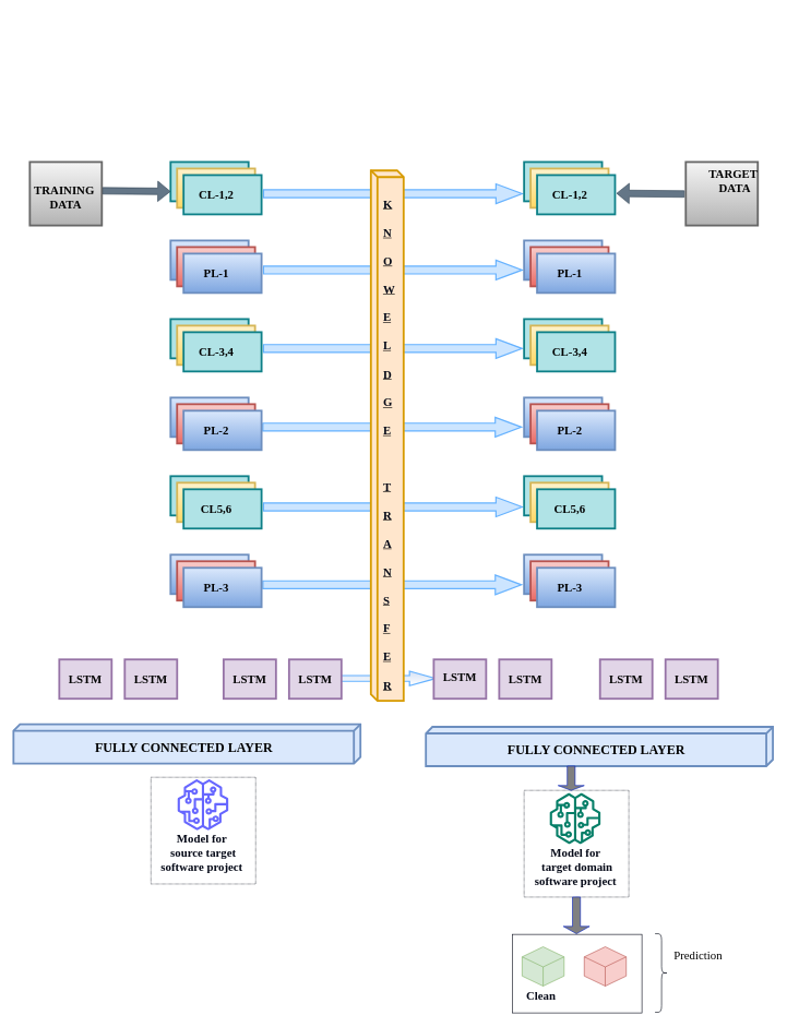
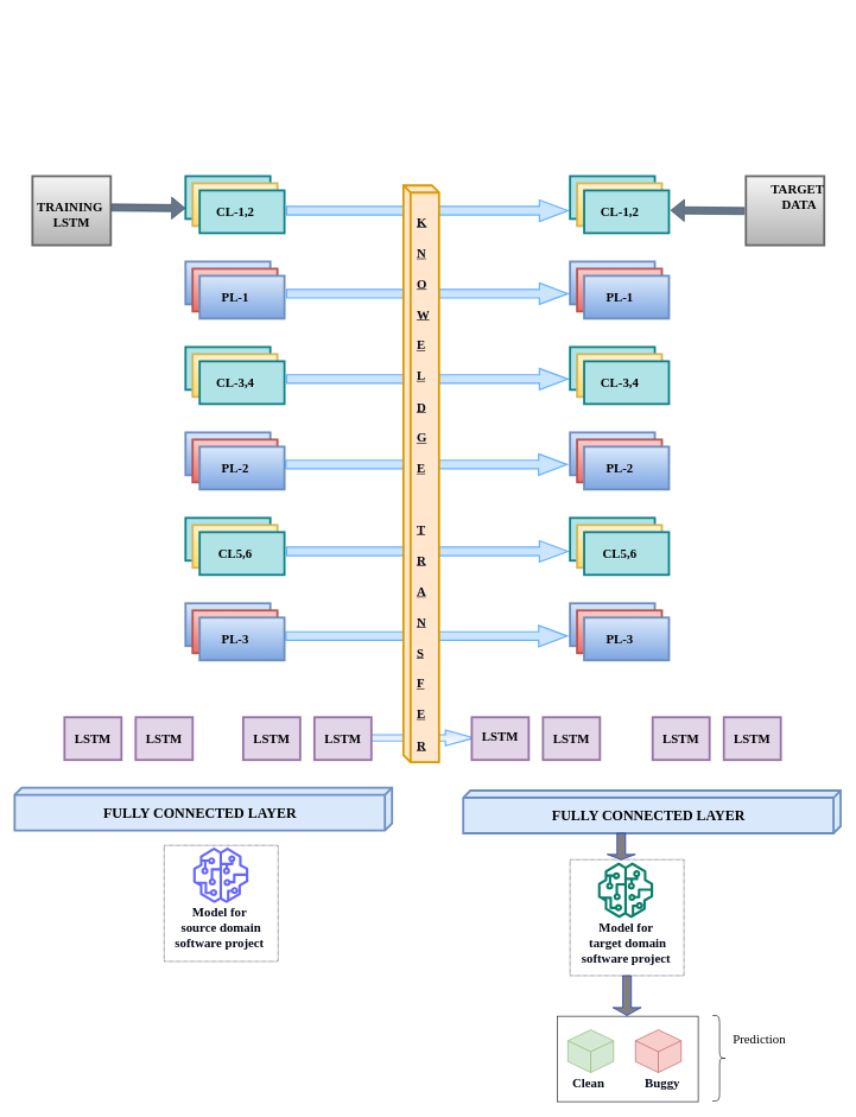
- <mxCell id="46" value="TRAINING&amp;nbsp;&lt;br style=&quot;font-size: 18px;&quot;&gt;DATA" style="text;html=1;align=center;verticalAlign=middle;whiteSpace=wrap;rounded=0;shadow=0;labelBackgroundColor=none;sketch=0;strokeWidth=3;fontSize=18;fontFamily=Times New Roman;fontStyle=1" parent="44" vertex="1"><mxGeometry x="25" y="39" width="60" height="30" as="geometry" /></mxCell>
+ <mxCell id="46" value="TRAINING&amp;nbsp;&lt;br style=&quot;font-size: 18px;&quot;&gt;LSTM" style="text;html=1;align=center;verticalAlign=middle;whiteSpace=wrap;rounded=0;shadow=0;labelBackgroundColor=none;sketch=0;strokeWidth=3;fontSize=18;fontFamily=Times New Roman;fontStyle=1" parent="44" vertex="1"><mxGeometry x="25" y="39" width="60" height="30" as="geometry" /></mxCell>
- <mxCell id="110" value="Model for &amp;nbsp;source target software project" style="text;html=1;strokeColor=none;fillColor=none;align=center;verticalAlign=middle;whiteSpace=wrap;rounded=0;shadow=0;dashed=1;labelBackgroundColor=none;sketch=0;strokeWidth=1;fontSize=18;fontColor=#050917;fontFamily=Times New Roman;fontStyle=1" parent="1" vertex="1"><mxGeometry x="243" y="1288" width="130" height="30" as="geometry" /></mxCell>
+ <mxCell id="110" value="Model for &amp;nbsp;source domain software project" style="text;html=1;strokeColor=none;fillColor=none;align=center;verticalAlign=middle;whiteSpace=wrap;rounded=0;shadow=0;dashed=1;labelBackgroundColor=none;sketch=0;strokeWidth=1;fontSize=18;fontColor=#050917;fontFamily=Times New Roman;fontStyle=1" parent="1" vertex="1"><mxGeometry x="243" y="1288" width="130" height="30" as="geometry" /></mxCell>
+ <mxCell id="117" value="Buggy" style="text;html=1;strokeColor=none;fillColor=none;align=center;verticalAlign=middle;whiteSpace=wrap;rounded=0;shadow=0;labelBackgroundColor=none;sketch=0;strokeWidth=1;fontSize=18;fontColor=#050917;fontFamily=Times New Roman;fontStyle=1" parent="1" vertex="1"><mxGeometry x="900" y="1506" width="60" height="30" as="geometry" /></mxCell>
